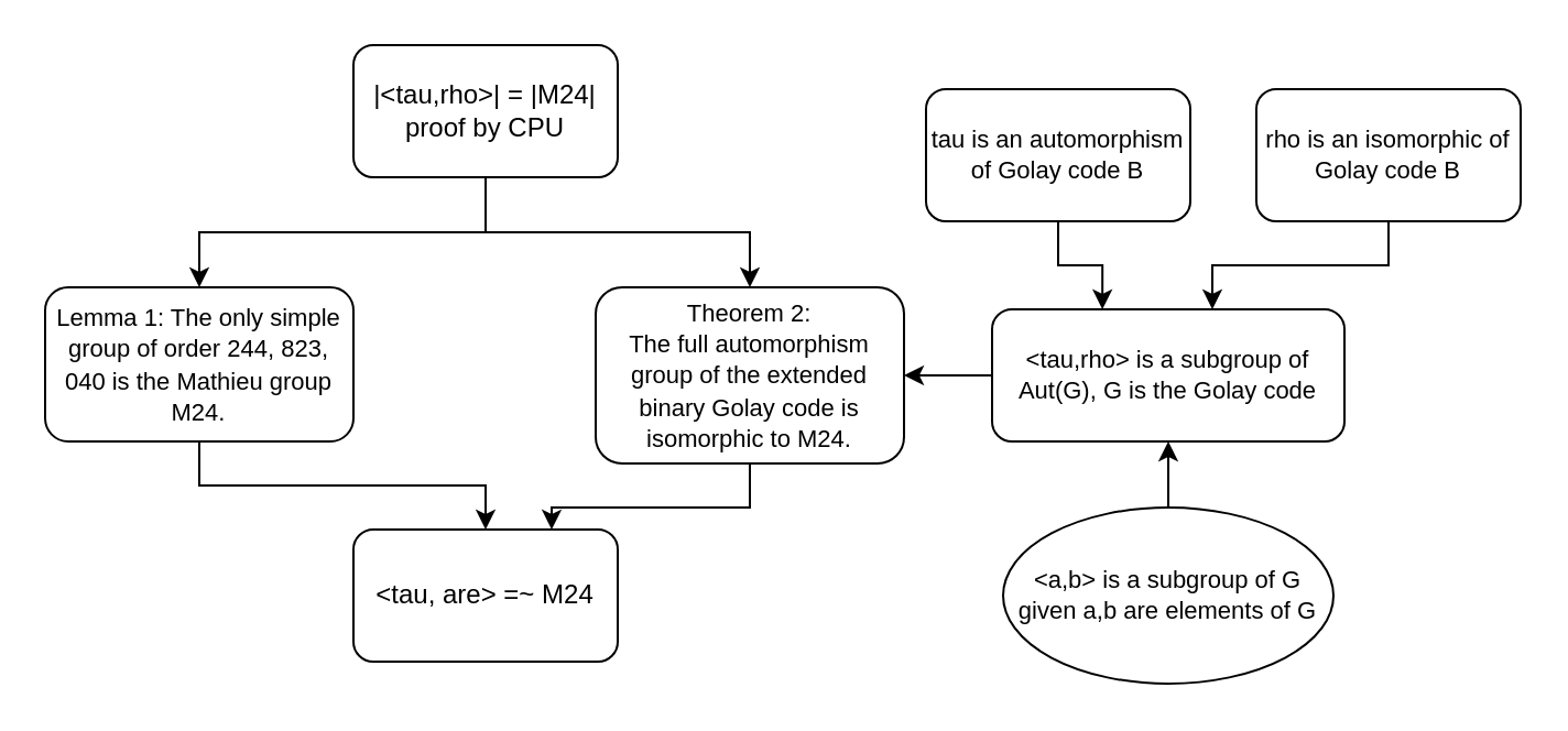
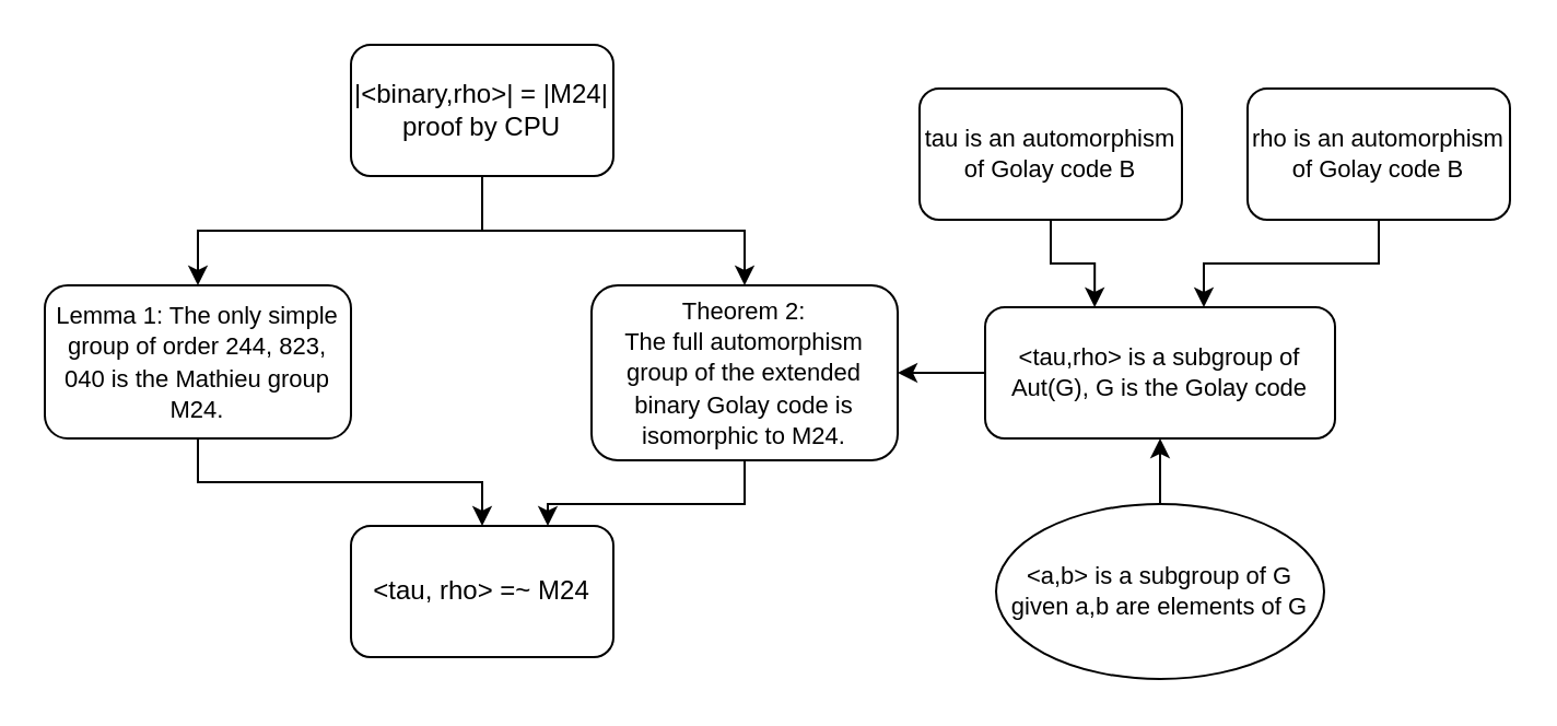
- <mxCell id="5" value="|&amp;lt;tau,rho&amp;gt;| = |M24|&lt;br&gt;proof by CPU" style="rounded=1;whiteSpace=wrap;html=1;fontSize=12;" vertex="1" parent="1"><mxGeometry x="160" y="20" width="120" height="60" as="geometry" /></mxCell>
+ <mxCell id="5" value="|&amp;lt;binary,rho&amp;gt;| = |M24|&lt;br&gt;proof by CPU" style="rounded=1;whiteSpace=wrap;html=1;fontSize=12;" vertex="1" parent="1"><mxGeometry x="160" y="20" width="120" height="60" as="geometry" /></mxCell>
- <mxCell id="15" value="rho is an isomorphic of Golay code B" style="rounded=1;whiteSpace=wrap;html=1;fontSize=11;" vertex="1" parent="1"><mxGeometry x="570" y="40" width="120" height="60" as="geometry" /></mxCell>
+ <mxCell id="15" value="rho is an automorphism of Golay code B" style="rounded=1;whiteSpace=wrap;html=1;fontSize=11;" vertex="1" parent="1"><mxGeometry x="570" y="40" width="120" height="60" as="geometry" /></mxCell>
- <mxCell id="2" value="&amp;lt;tau, are&amp;gt; =~ M24" style="rounded=1;whiteSpace=wrap;html=1;" vertex="1" parent="1"><mxGeometry x="160" y="240" width="120" height="60" as="geometry" /></mxCell>
+ <mxCell id="2" value="&amp;lt;tau, rho&amp;gt; =~ M24" style="rounded=1;whiteSpace=wrap;html=1;" vertex="1" parent="1"><mxGeometry x="160" y="240" width="120" height="60" as="geometry" /></mxCell>
